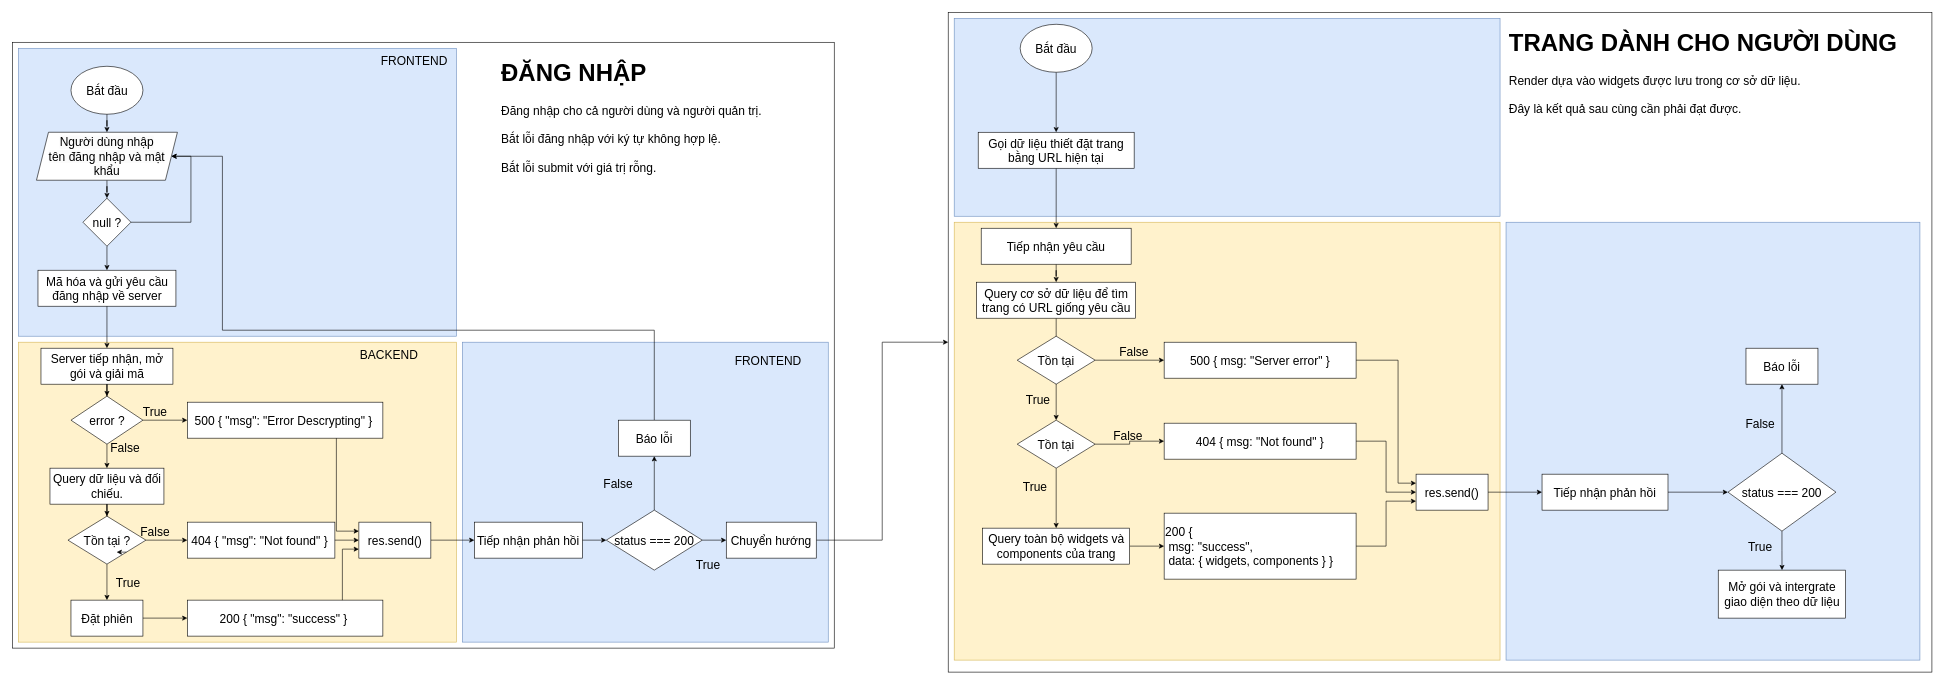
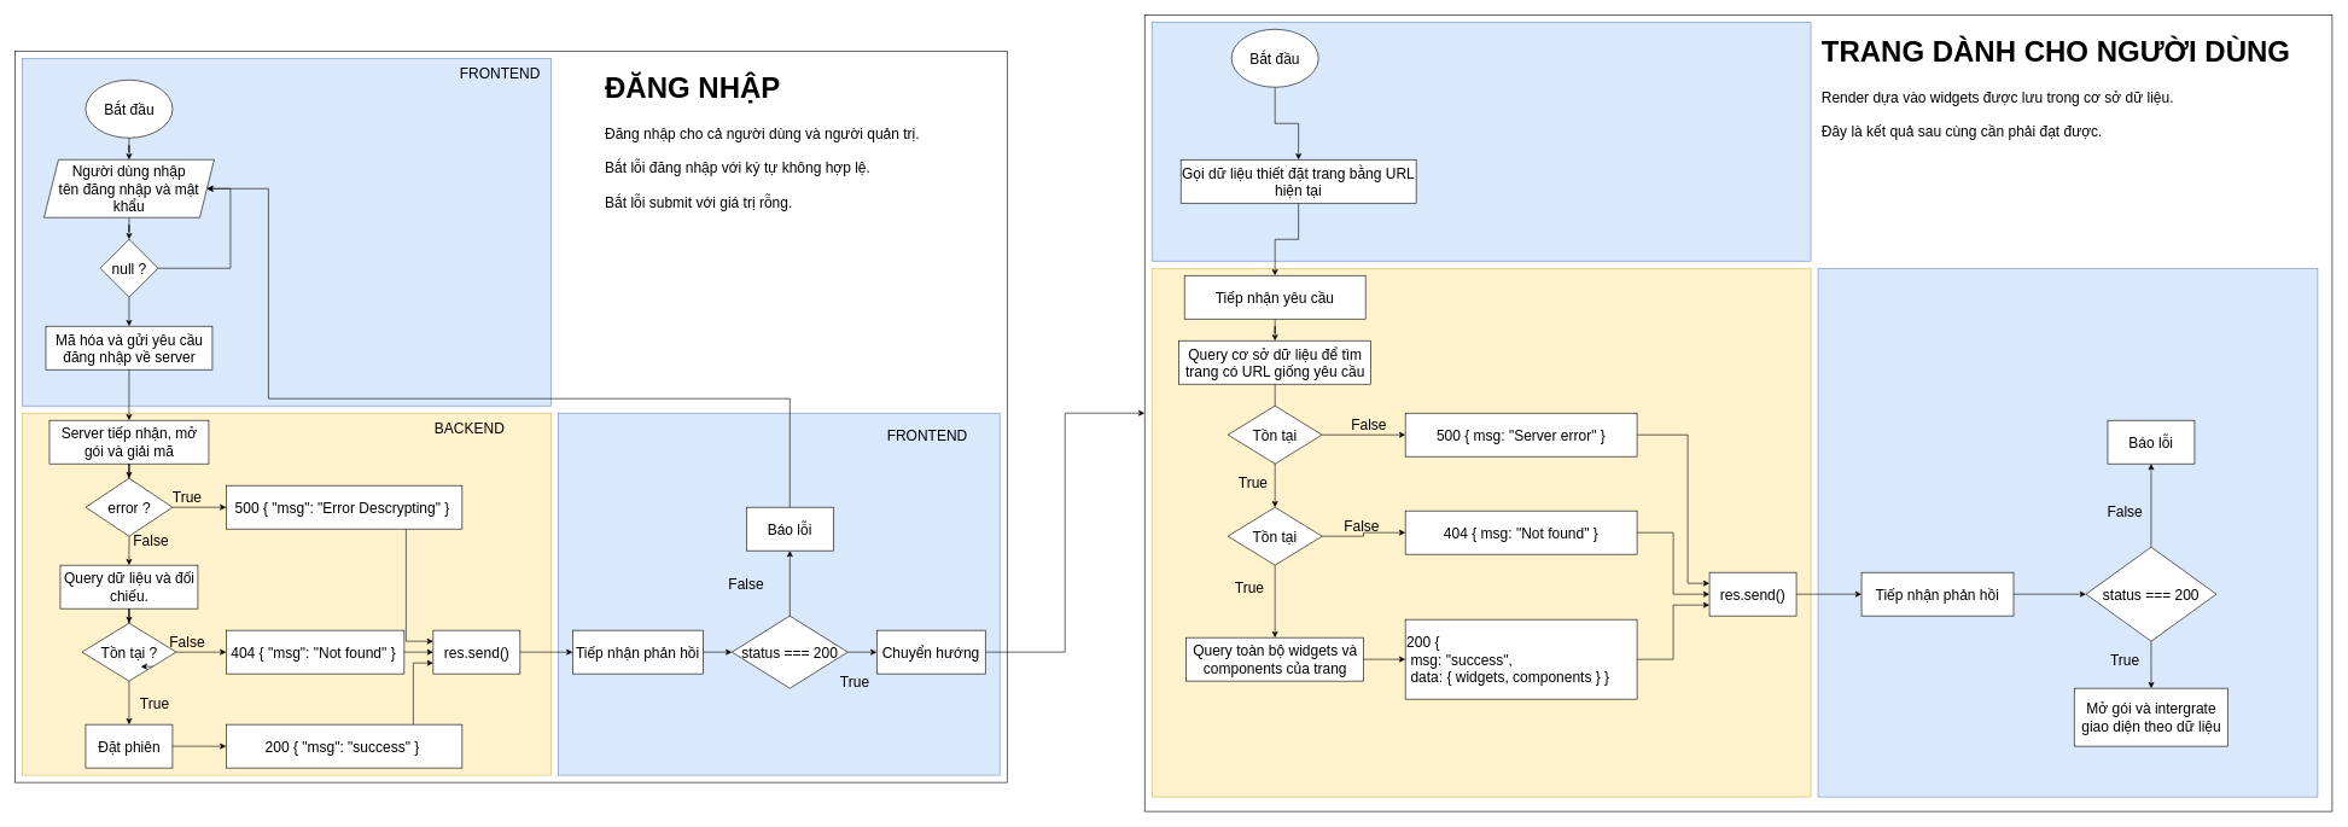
- <mxCell id="31" value="Gọi dữ liệu thiết đặt trang bằng URL hiện tại" style="whiteSpace=wrap;html=1;fontSize=20;" parent="1" vertex="1"><mxGeometry x="1630" y="220" width="260" height="60" as="geometry" /></mxCell>
+ <mxCell id="31" value="Gọi dữ liệu thiết đặt trang bằng URL hiện tại" style="whiteSpace=wrap;html=1;fontSize=20;" parent="1" vertex="1"><mxGeometry x="1630" y="220" width="325" height="60" as="geometry" /></mxCell>
